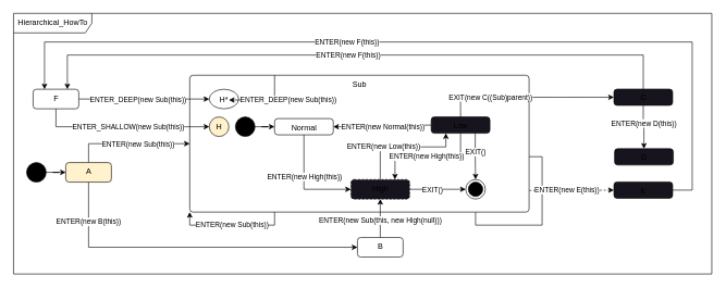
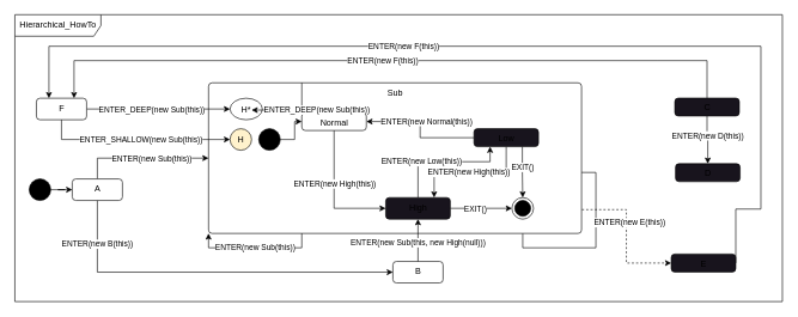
- <mxCell id="51" value="" style="edgeStyle=orthogonalEdgeStyle;rounded=0;orthogonalLoop=1;jettySize=auto;html=1;entryX=0;entryY=0.5;entryDx=0;entryDy=0;exitX=0.5;exitY=0;exitDx=0;exitDy=0;" parent="1" source="34" target="17" edge="1"><mxGeometry relative="1" as="geometry"><Array as="points"><mxPoint x="705" y="149" /></Array></mxGeometry></mxCell>
- <mxCell id="52" value="EXIT(new C((Sub)parent))" style="edgeLabel;html=1;align=center;verticalAlign=middle;resizable=0;points=[];" parent="51" vertex="1" connectable="0"><mxGeometry x="-0.354" y="2" relative="1" as="geometry"><mxPoint x="-10" y="2" as="offset" /></mxGeometry></mxCell>
- <mxCell id="28" value="Normal" style="html=1;align=center;verticalAlign=top;rounded=1;absoluteArcSize=1;arcSize=10;dashed=0;" parent="23" vertex="1"><mxGeometry x="130" y="66.5" width="90" height="25" as="geometry" /></mxCell>
+ <mxCell id="28" value="Normal" style="html=1;align=center;verticalAlign=top;rounded=1;absoluteArcSize=1;arcSize=10;dashed=0;" parent="23" vertex="1"><mxGeometry x="130" y="41.5" width="90" height="25" as="geometry" /></mxCell>
- <mxCell id="9" value="A" style="html=1;align=center;verticalAlign=top;rounded=1;absoluteArcSize=1;arcSize=10;dashed=0;fillColor=#fff2cc;" parent="1" vertex="1"><mxGeometry x="100" y="249" width="70" height="30" as="geometry" /></mxCell>
+ <mxCell id="9" value="A" style="html=1;align=center;verticalAlign=top;rounded=1;absoluteArcSize=1;arcSize=10;dashed=0;" parent="1" vertex="1"><mxGeometry x="100" y="249" width="70" height="30" as="geometry" /></mxCell>
- <mxCell id="39" value="High" style="html=1;align=center;verticalAlign=top;rounded=1;absoluteArcSize=1;arcSize=10;dashed=1;fillColor=rgb(24, 20, 29);" parent="23" vertex="1"><mxGeometry x="247" y="160" width="90" height="30" as="geometry" /></mxCell>
+ <mxCell id="39" value="High" style="html=1;align=center;verticalAlign=top;rounded=1;absoluteArcSize=1;arcSize=10;dashed=0;fillColor=rgb(24, 20, 29);" parent="23" vertex="1"><mxGeometry x="247" y="160" width="90" height="30" as="geometry" /></mxCell>
- <mxCell id="20" value="E" style="html=1;align=center;verticalAlign=top;rounded=1;absoluteArcSize=1;arcSize=10;dashed=0;fillColor=rgb(24, 20, 29);" parent="1" vertex="1"><mxGeometry x="940" y="278.75" width="90" height="25" as="geometry" /></mxCell>
+ <mxCell id="20" value="E" style="html=1;align=center;verticalAlign=top;rounded=1;absoluteArcSize=1;arcSize=10;dashed=0;fillColor=rgb(24, 20, 29);" parent="1" vertex="1"><mxGeometry x="935" y="353.75" width="90" height="25" as="geometry" /></mxCell>
